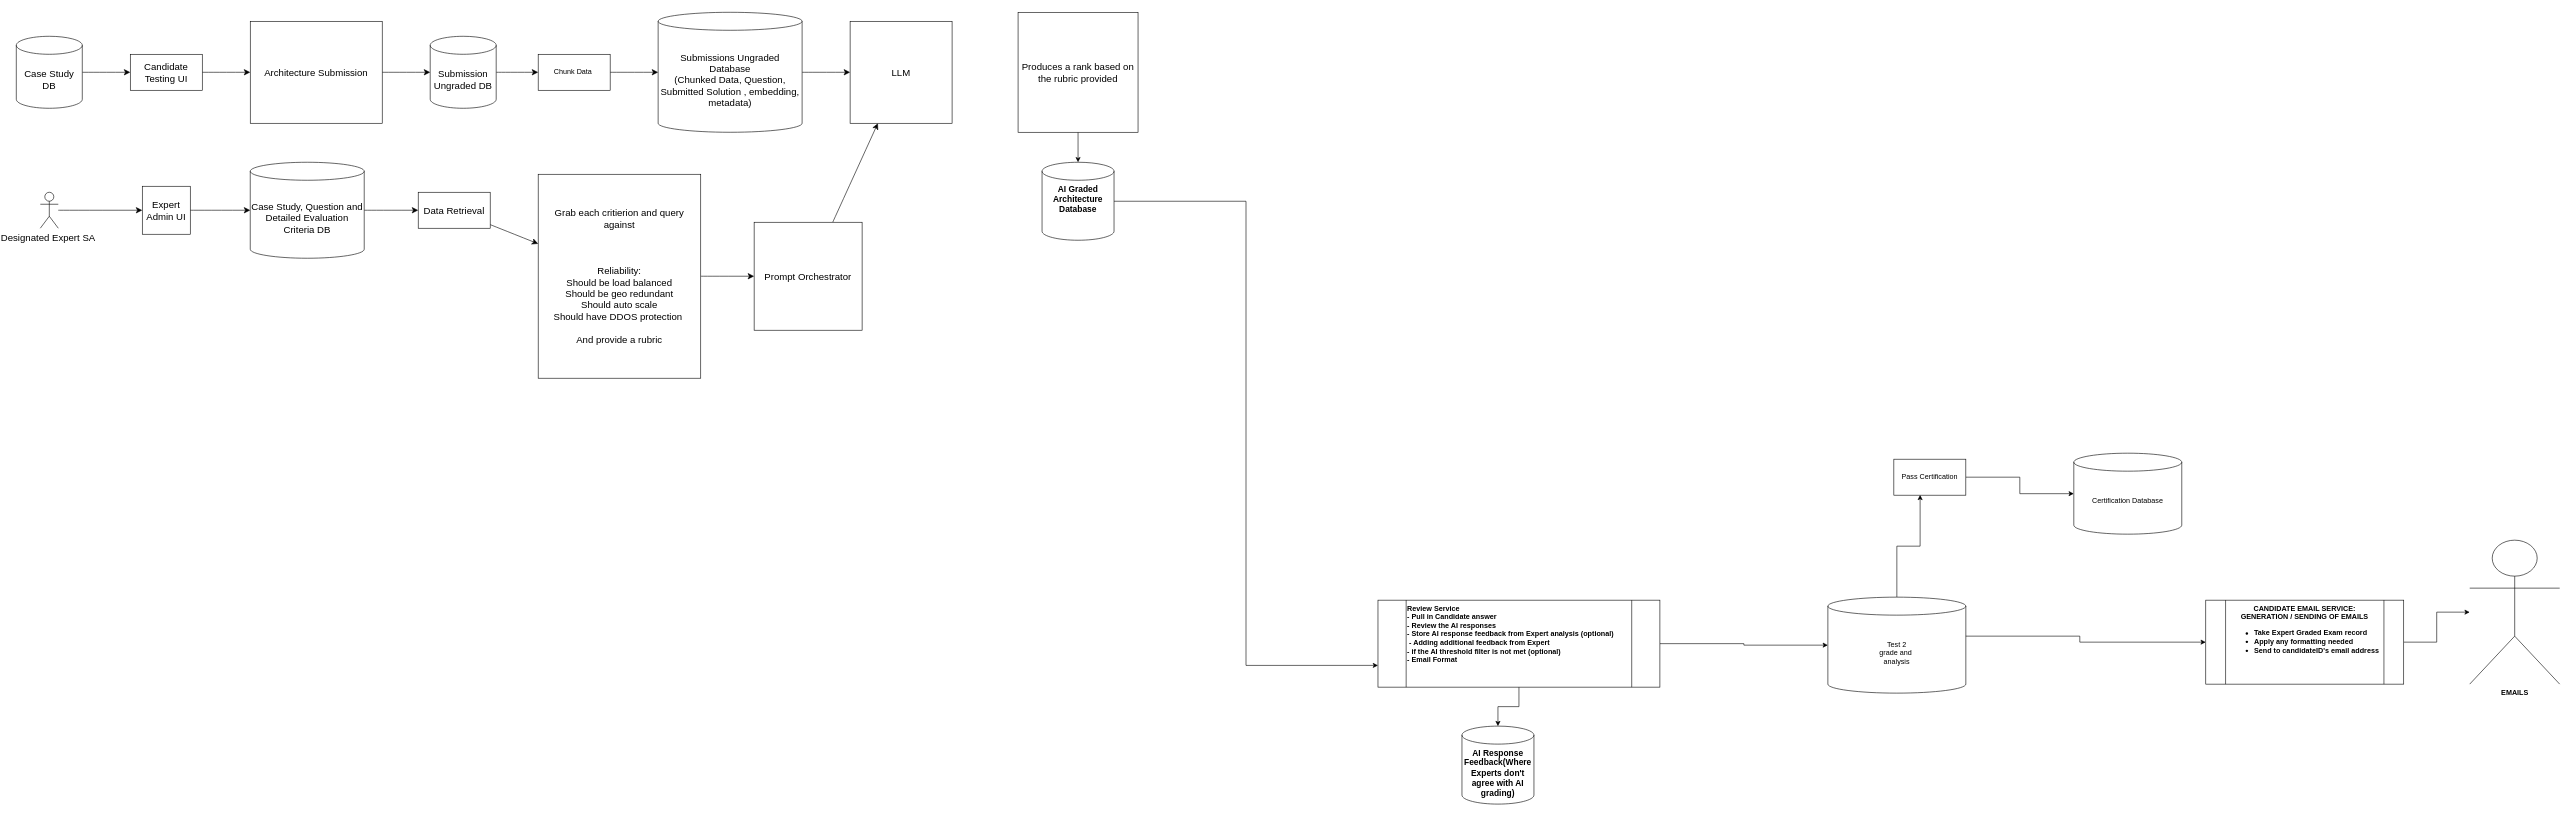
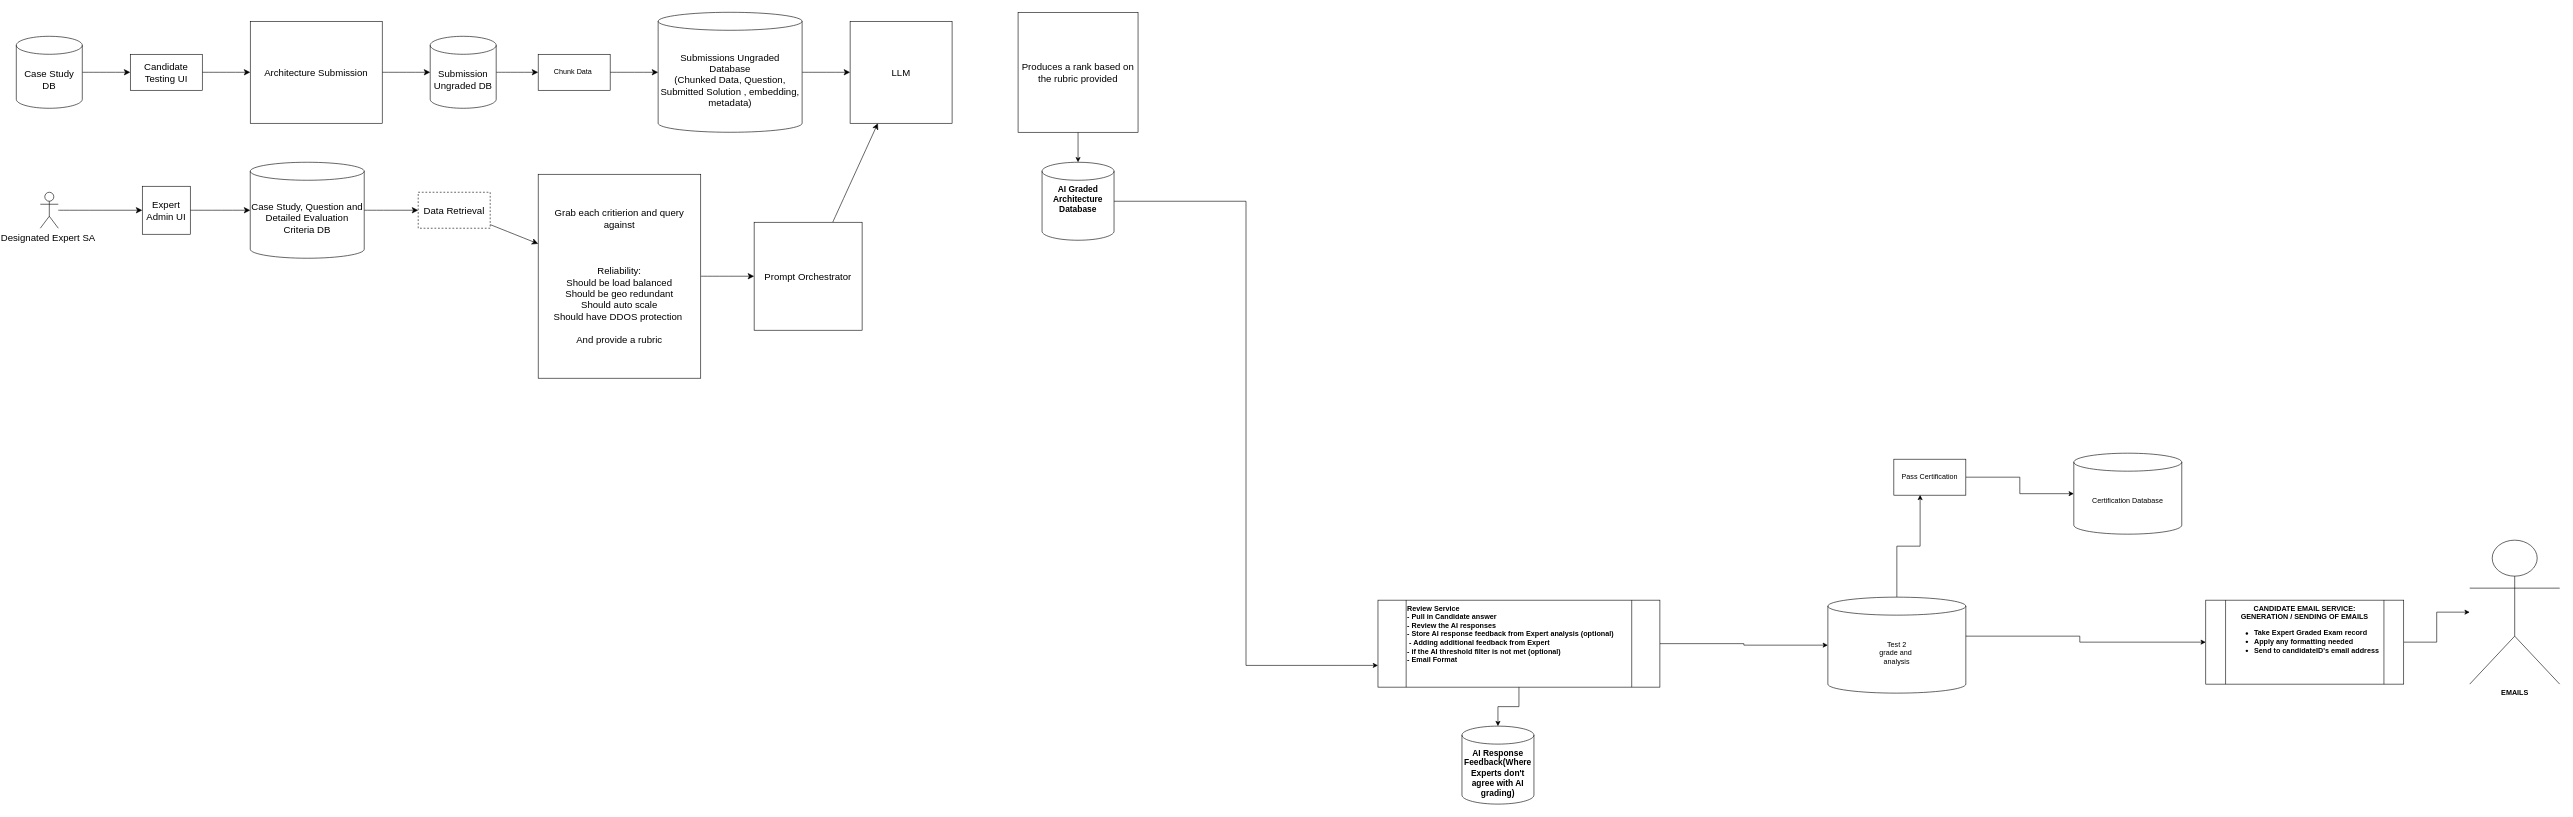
- <mxCell id="11" value="Data Retrieval" style="rounded=0;whiteSpace=wrap;html=1;fontSize=16;" parent="1" vertex="1"><mxGeometry x="690" y="320" width="120" height="60" as="geometry" /></mxCell>
+ <mxCell id="11" value="Data Retrieval" style="rounded=0;whiteSpace=wrap;html=1;fontSize=16;dashed=1;" parent="1" vertex="1"><mxGeometry x="690" y="320" width="120" height="60" as="geometry" /></mxCell>
